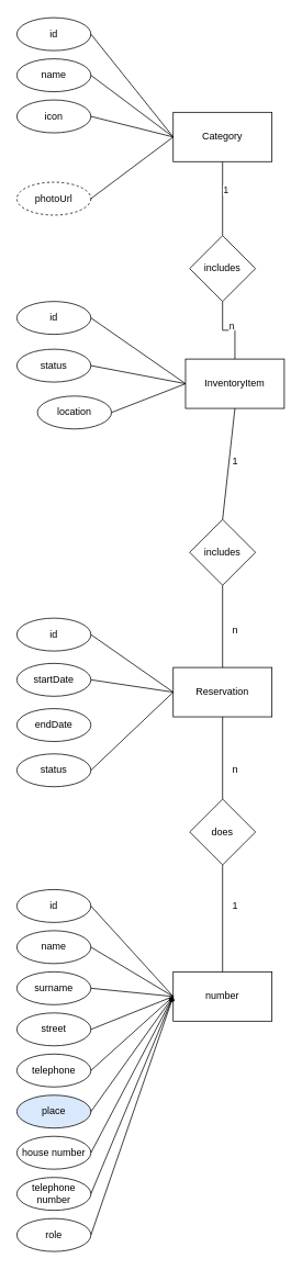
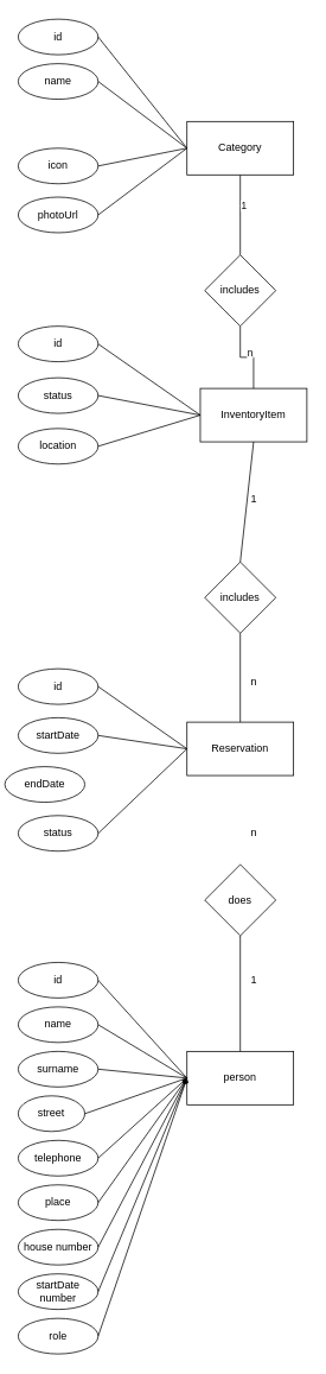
- <mxCell id="54" value="icon" style="ellipse;whiteSpace=wrap;html=1;" parent="1" vertex="1"><mxGeometry x="20" y="120" width="90" height="40" as="geometry" /></mxCell>
+ <mxCell id="54" value="icon" style="ellipse;whiteSpace=wrap;html=1;" parent="1" vertex="1"><mxGeometry x="20" y="165" width="90" height="40" as="geometry" /></mxCell>
- <mxCell id="58" value="photoUrl" style="ellipse;whiteSpace=wrap;html=1;dashed=1;" parent="1" vertex="1"><mxGeometry x="20" width="90" height="40" as="geometry" y="220" /></mxCell>
+ <mxCell id="58" value="photoUrl" style="ellipse;whiteSpace=wrap;html=1;" parent="1" vertex="1"><mxGeometry x="20" width="90" height="40" as="geometry" y="220" /></mxCell>
- <mxCell id="5" value="location" style="ellipse;whiteSpace=wrap;html=1;" parent="1" vertex="1"><mxGeometry x="45" y="480" width="90" height="40" as="geometry" /></mxCell>
+ <mxCell id="5" value="location" style="ellipse;whiteSpace=wrap;html=1;" parent="1" vertex="1"><mxGeometry x="20" y="480" width="90" height="40" as="geometry" /></mxCell>
- <mxCell id="12" value="endDate" style="ellipse;whiteSpace=wrap;html=1;" parent="1" vertex="1"><mxGeometry x="20" y="860" width="90" height="40" as="geometry" /></mxCell>
+ <mxCell id="12" value="endDate" style="ellipse;whiteSpace=wrap;html=1;" parent="1" vertex="1"><mxGeometry x="5" y="860" width="90" height="40" as="geometry" /></mxCell>
- <mxCell id="40" value="" style="endArrow=none;html=1;rounded=0;exitX=0.5;exitY=0;exitDx=0;exitDy=0;entryX=0.5;entryY=1;entryDx=0;entryDy=0;" parent="1" source="39" target="9" edge="1"><mxGeometry width="50" height="50" relative="1" as="geometry"><mxPoint x="315" y="1020" as="sourcePoint" /><mxPoint x="270" y="870" as="targetPoint" /></mxGeometry></mxCell>
- <mxCell id="17" value="number" style="rounded=0;whiteSpace=wrap;html=1;" parent="1" vertex="1"><mxGeometry x="210" y="1180" width="120" height="60" as="geometry" /></mxCell>
+ <mxCell id="17" value="person" style="rounded=0;whiteSpace=wrap;html=1;" parent="1" vertex="1"><mxGeometry x="210" y="1180" width="120" height="60" as="geometry" /></mxCell>
- <mxCell id="21" value="street" style="ellipse;whiteSpace=wrap;html=1;" parent="1" vertex="1"><mxGeometry x="20" y="1230" width="90" height="40" as="geometry" /></mxCell>
+ <mxCell id="21" value="street" style="ellipse;whiteSpace=wrap;html=1;" parent="1" vertex="1"><mxGeometry x="20" y="1230" width="75" height="40" as="geometry" /></mxCell>
- <mxCell id="23" value="place" style="ellipse;whiteSpace=wrap;html=1;fillColor=#dae8fc;" parent="1" vertex="1"><mxGeometry x="20" y="1330" width="90" height="40" as="geometry" /></mxCell>
+ <mxCell id="23" value="place" style="ellipse;whiteSpace=wrap;html=1;" parent="1" vertex="1"><mxGeometry x="20" y="1330" width="90" height="40" as="geometry" /></mxCell>
- <mxCell id="31" value="telephone number" style="ellipse;whiteSpace=wrap;html=1;" parent="1" vertex="1"><mxGeometry x="20" y="1430" width="90" height="40" as="geometry" /></mxCell>
+ <mxCell id="31" value="startDate number" style="ellipse;whiteSpace=wrap;html=1;" parent="1" vertex="1"><mxGeometry x="20" y="1430" width="90" height="40" as="geometry" /></mxCell>
